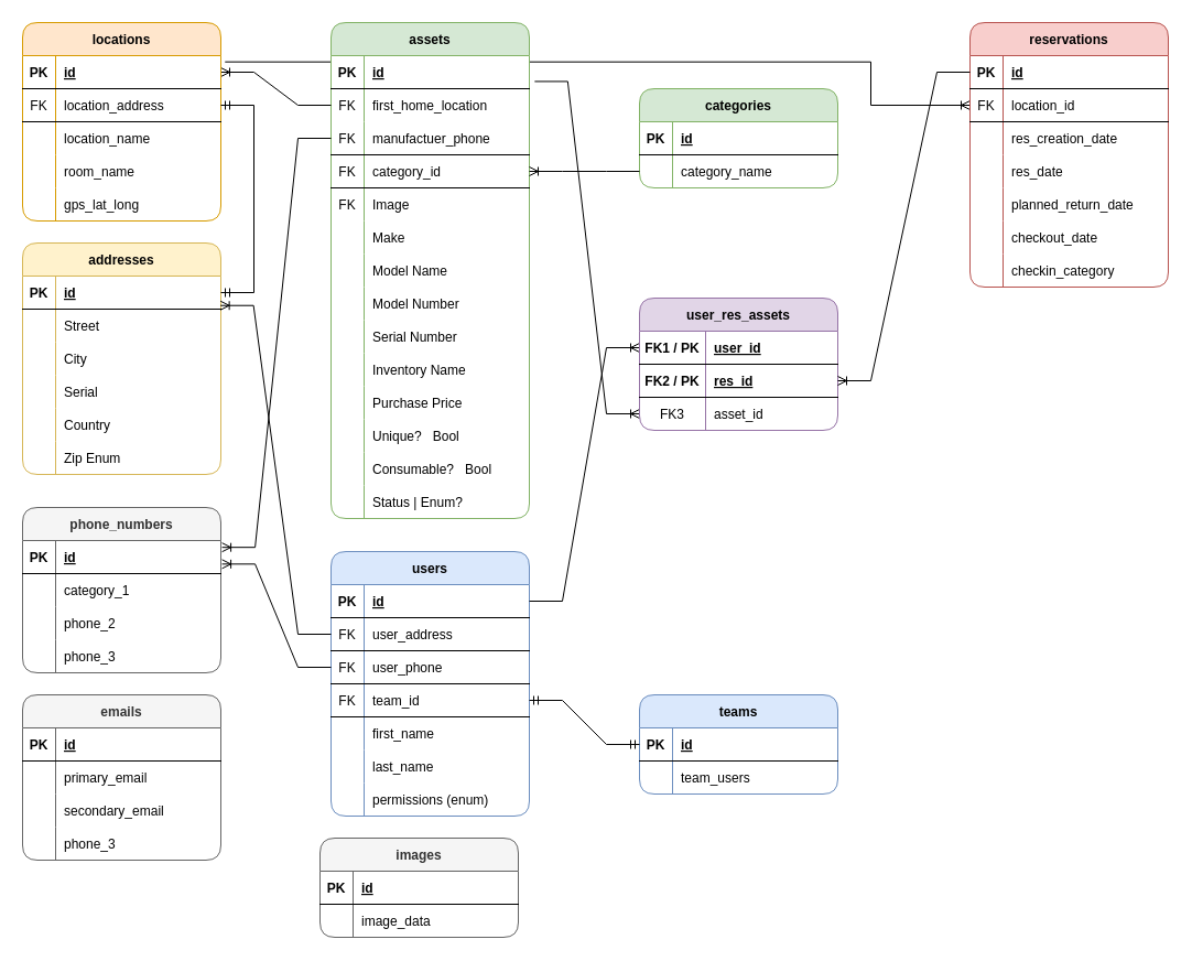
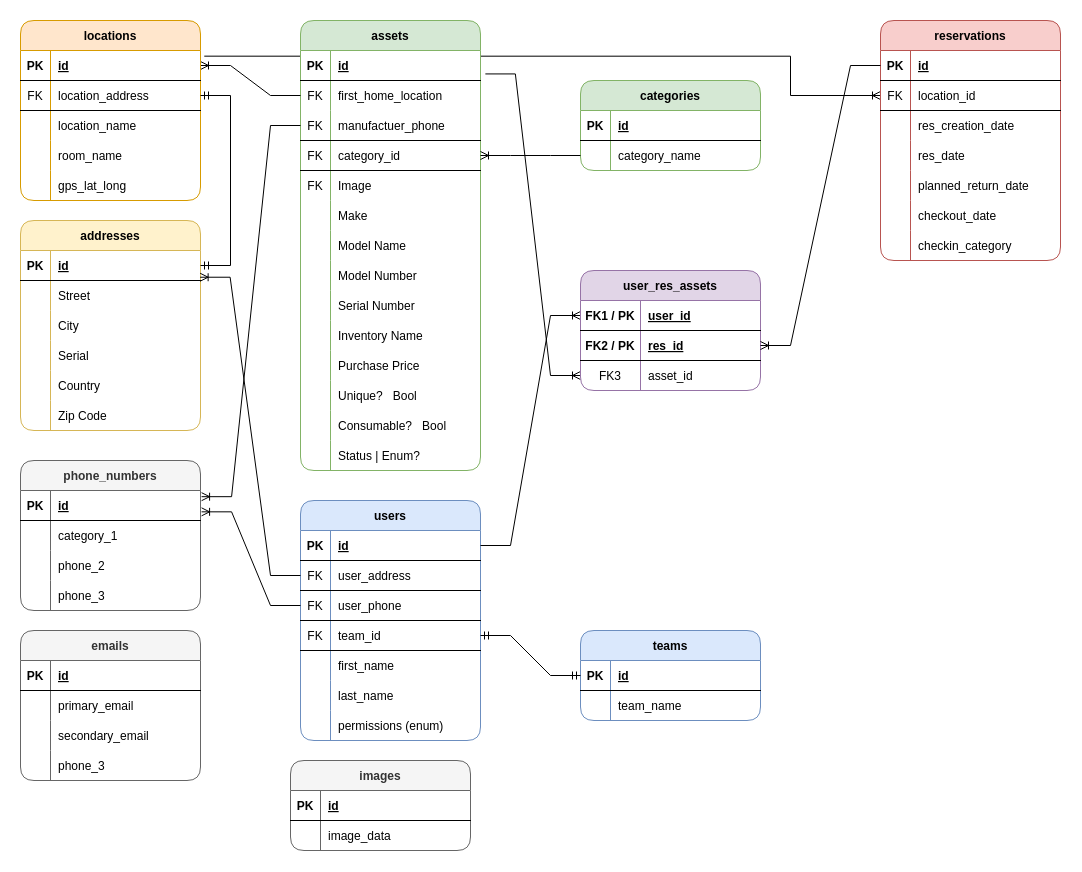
- <mxCell id="123" value="Zip Enum" style="shape=partialRectangle;connectable=0;fillColor=none;top=0;left=0;bottom=0;right=0;align=left;spacingLeft=6;overflow=hidden;" vertex="1" parent="121"><mxGeometry x="30" width="150" height="30" as="geometry"><mxRectangle width="150" height="30" as="alternateBounds" /></mxGeometry></mxCell>
+ <mxCell id="123" value="Zip Code" style="shape=partialRectangle;connectable=0;fillColor=none;top=0;left=0;bottom=0;right=0;align=left;spacingLeft=6;overflow=hidden;" vertex="1" parent="121"><mxGeometry x="30" width="150" height="30" as="geometry"><mxRectangle width="150" height="30" as="alternateBounds" /></mxGeometry></mxCell>
- <mxCell id="182" value="team_users" style="shape=partialRectangle;connectable=0;fillColor=none;top=0;left=0;bottom=0;right=0;align=left;spacingLeft=6;overflow=hidden;" parent="180" vertex="1"><mxGeometry x="30" width="150" height="30" as="geometry"><mxRectangle width="150" height="30" as="alternateBounds" /></mxGeometry></mxCell>
+ <mxCell id="182" value="team_name" style="shape=partialRectangle;connectable=0;fillColor=none;top=0;left=0;bottom=0;right=0;align=left;spacingLeft=6;overflow=hidden;" parent="180" vertex="1"><mxGeometry x="30" width="150" height="30" as="geometry"><mxRectangle width="150" height="30" as="alternateBounds" /></mxGeometry></mxCell>
